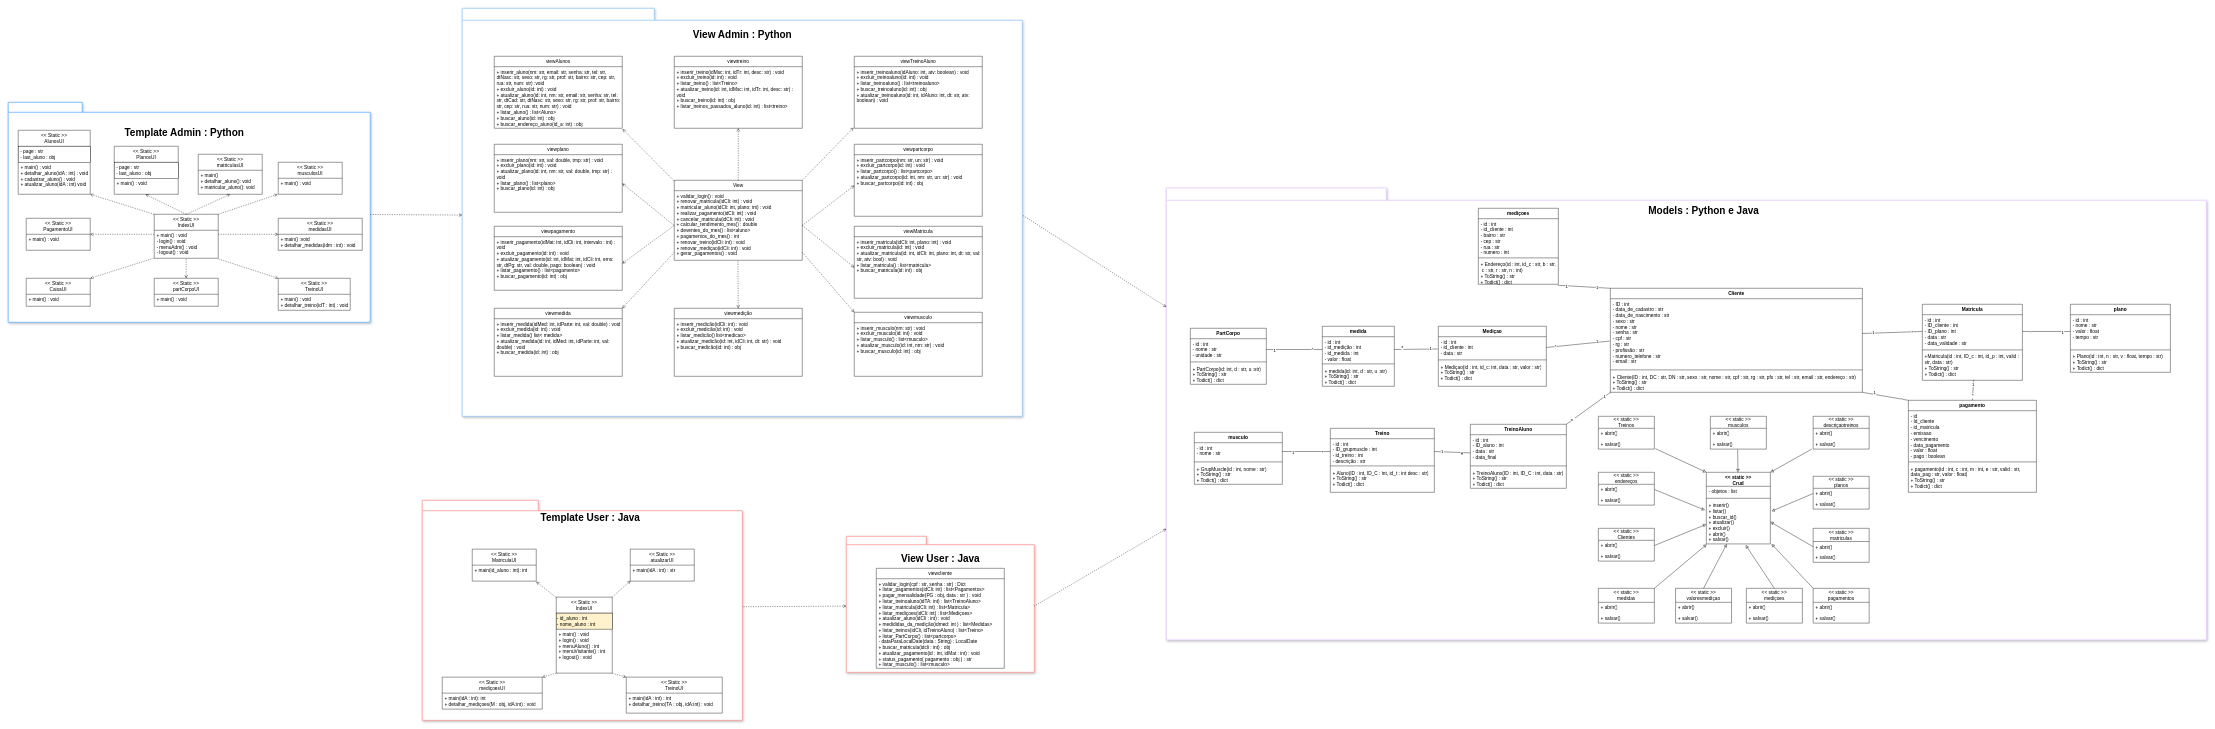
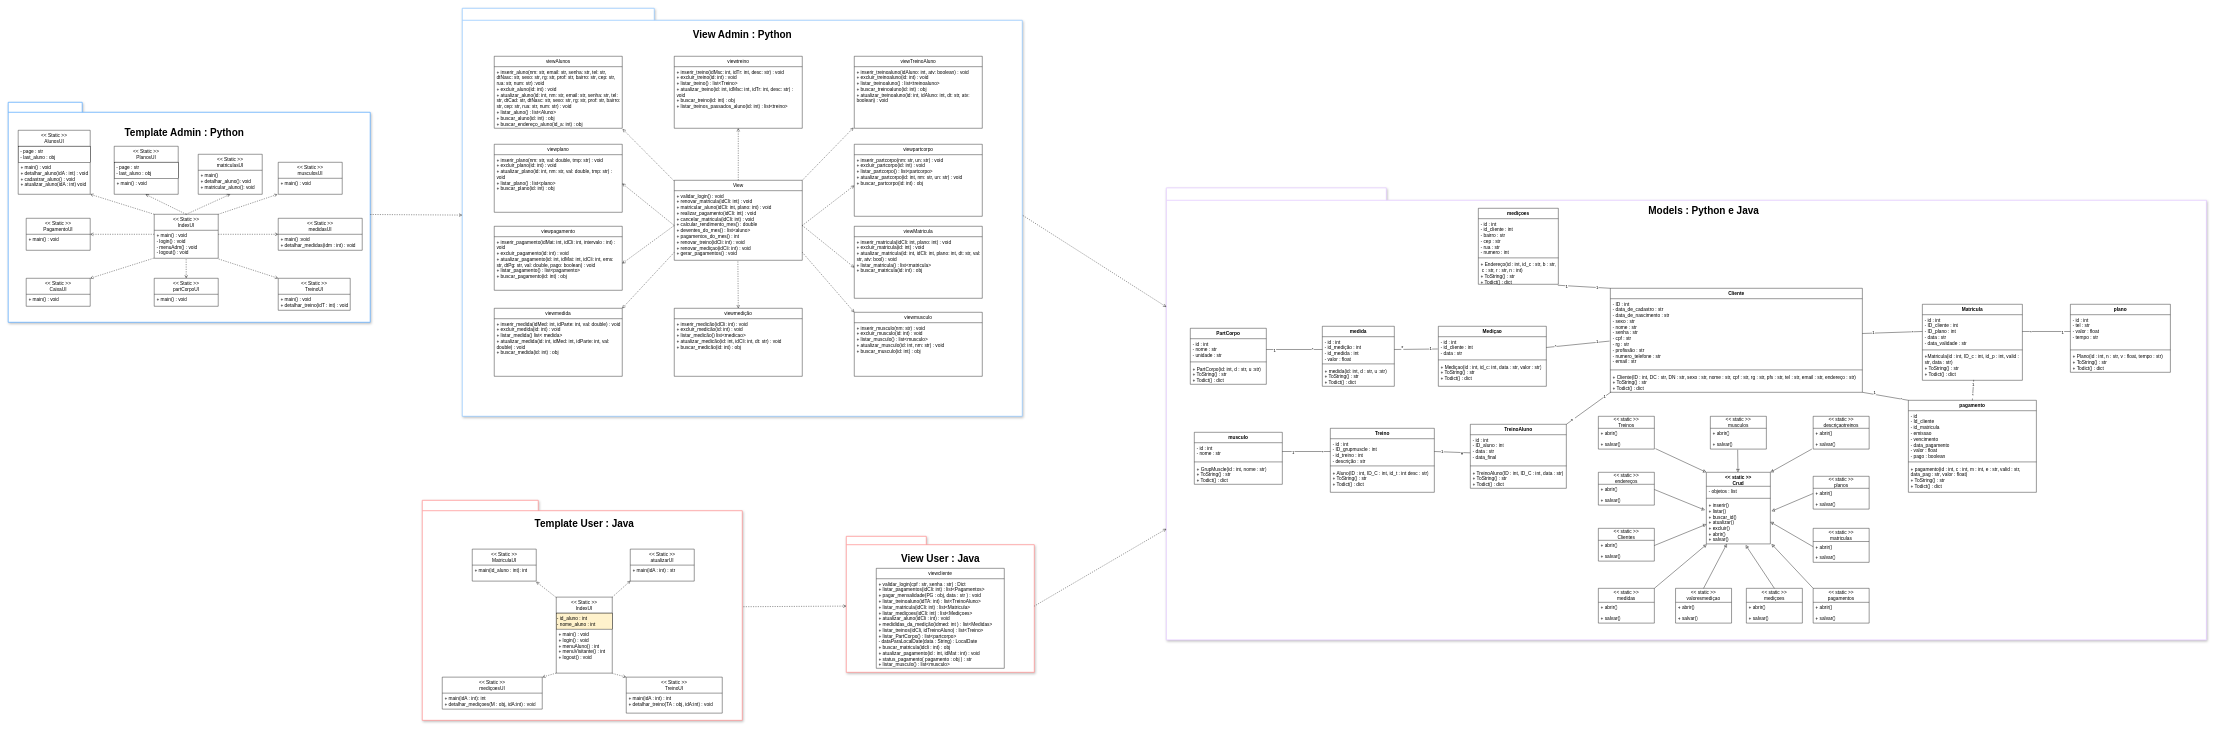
- <mxCell id="77" value="- id : int&lt;div&gt;- nome : str&lt;/div&gt;&lt;div&gt;&lt;span style=&quot;background-color: transparent; color: light-dark(rgb(0, 0, 0), rgb(255, 255, 255));&quot;&gt;- valor : float&lt;/span&gt;&lt;/div&gt;&lt;div&gt;- tempo : str&lt;/div&gt;" style="text;strokeColor=none;fillColor=none;align=left;verticalAlign=top;spacingLeft=4;spacingRight=4;overflow=hidden;rotatable=0;points=[[0,0.5],[1,0.5]];portConstraint=eastwest;whiteSpace=wrap;html=1;fontFamily=Helvetica;" parent="76" vertex="1"><mxGeometry y="26" width="250" height="84" as="geometry" /></mxCell>
+ <mxCell id="77" value="- id : int&lt;div&gt;- tel : str&lt;/div&gt;&lt;div&gt;&lt;span style=&quot;background-color: transparent; color: light-dark(rgb(0, 0, 0), rgb(255, 255, 255));&quot;&gt;- valor : float&lt;/span&gt;&lt;/div&gt;&lt;div&gt;- tempo : str&lt;/div&gt;" style="text;strokeColor=none;fillColor=none;align=left;verticalAlign=top;spacingLeft=4;spacingRight=4;overflow=hidden;rotatable=0;points=[[0,0.5],[1,0.5]];portConstraint=eastwest;whiteSpace=wrap;html=1;fontFamily=Helvetica;" parent="76" vertex="1"><mxGeometry y="26" width="250" height="84" as="geometry" /></mxCell>
- <mxCell id="182" value="Template User : Java" style="text;align=center;fontStyle=1;verticalAlign=middle;spacingLeft=3;spacingRight=3;strokeColor=none;rotatable=0;points=[[0,0.5],[1,0.5]];portConstraint=eastwest;html=1;fontSize=25;" parent="1" vertex="1"><mxGeometry x="1360" y="1257" width="230" height="70" as="geometry" /></mxCell>
+ <mxCell id="182" value="Template User : Java" style="text;align=center;fontStyle=1;verticalAlign=middle;spacingLeft=3;spacingRight=3;strokeColor=none;rotatable=0;points=[[0,0.5],[1,0.5]];portConstraint=eastwest;html=1;fontSize=25;" parent="1" vertex="1"><mxGeometry x="1345" y="1272" width="230" height="70" as="geometry" /></mxCell>
